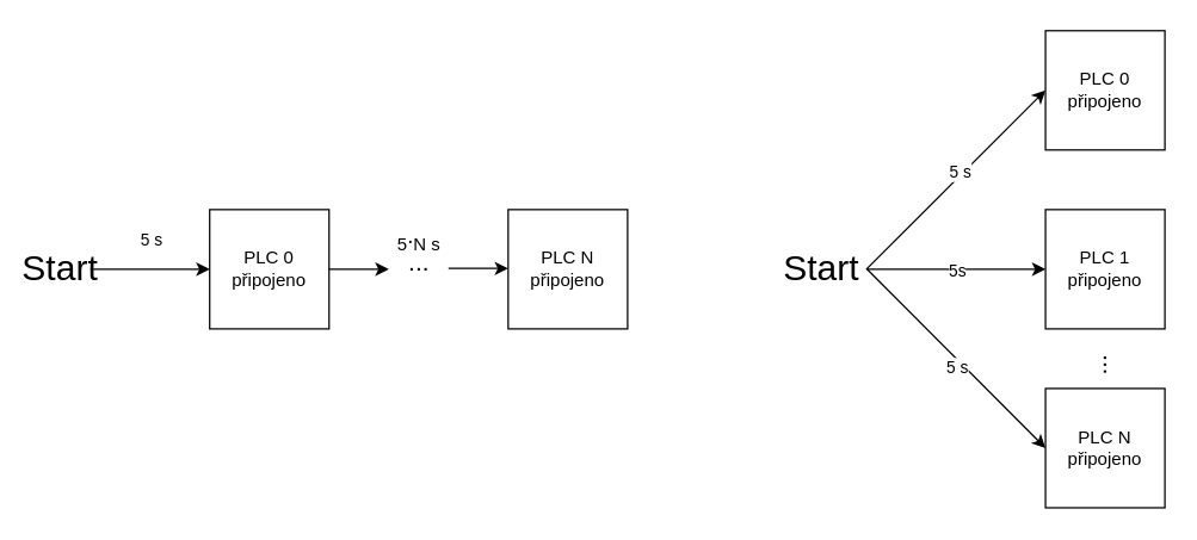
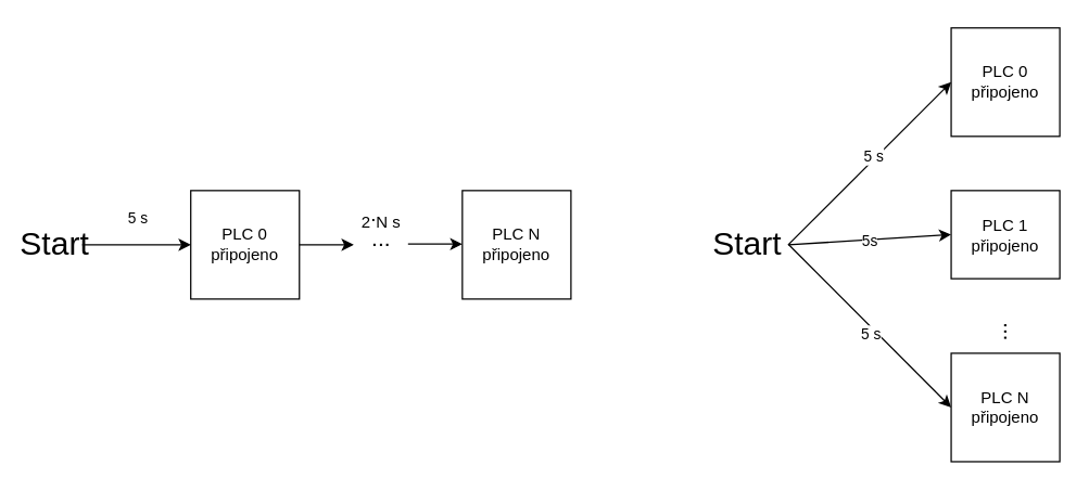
- <mxCell id="6" value="5&lt;sup&gt;&lt;font style=&quot;font-size: 15px&quot;&gt;.&lt;/font&gt;&lt;/sup&gt;N s" style="text;html=1;align=center;verticalAlign=middle;resizable=0;points=[];autosize=1;" vertex="1" parent="1"><mxGeometry x="260" y="145" width="40" height="30" as="geometry" /></mxCell>
+ <mxCell id="6" value="2&lt;sup&gt;&lt;font style=&quot;font-size: 15px&quot;&gt;.&lt;/font&gt;&lt;/sup&gt;N s" style="text;html=1;align=center;verticalAlign=middle;resizable=0;points=[];autosize=1;" vertex="1" parent="1"><mxGeometry x="260" y="145" width="40" height="30" as="geometry" /></mxCell>
- <mxCell id="9" value="PLC 1&lt;br&gt;připojeno" style="rounded=0;whiteSpace=wrap;html=1;" vertex="1" parent="1"><mxGeometry x="700" y="140" width="80" height="80" as="geometry" /></mxCell>
+ <mxCell id="9" value="PLC 1&lt;br&gt;připojeno" style="rounded=0;whiteSpace=wrap;html=1;" vertex="1" parent="1"><mxGeometry x="700" y="140" width="80" height="65" as="geometry" /></mxCell>
